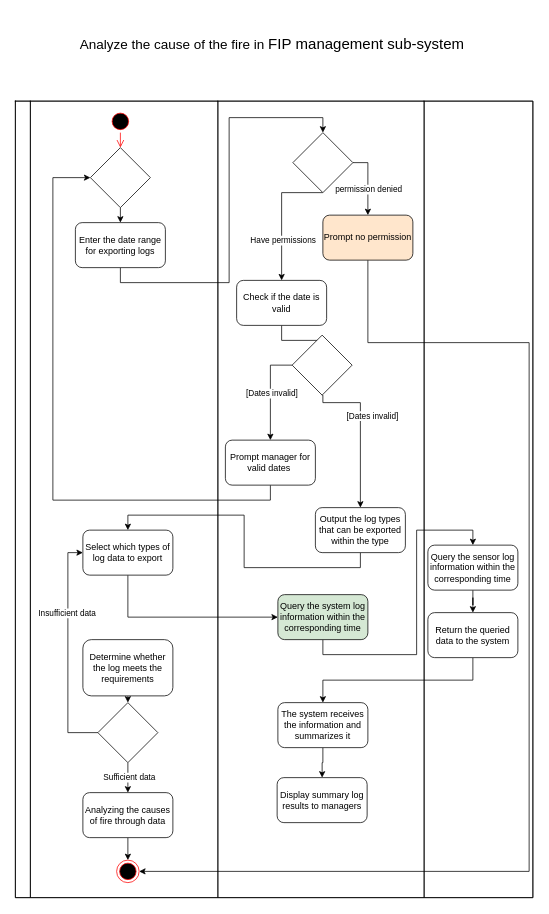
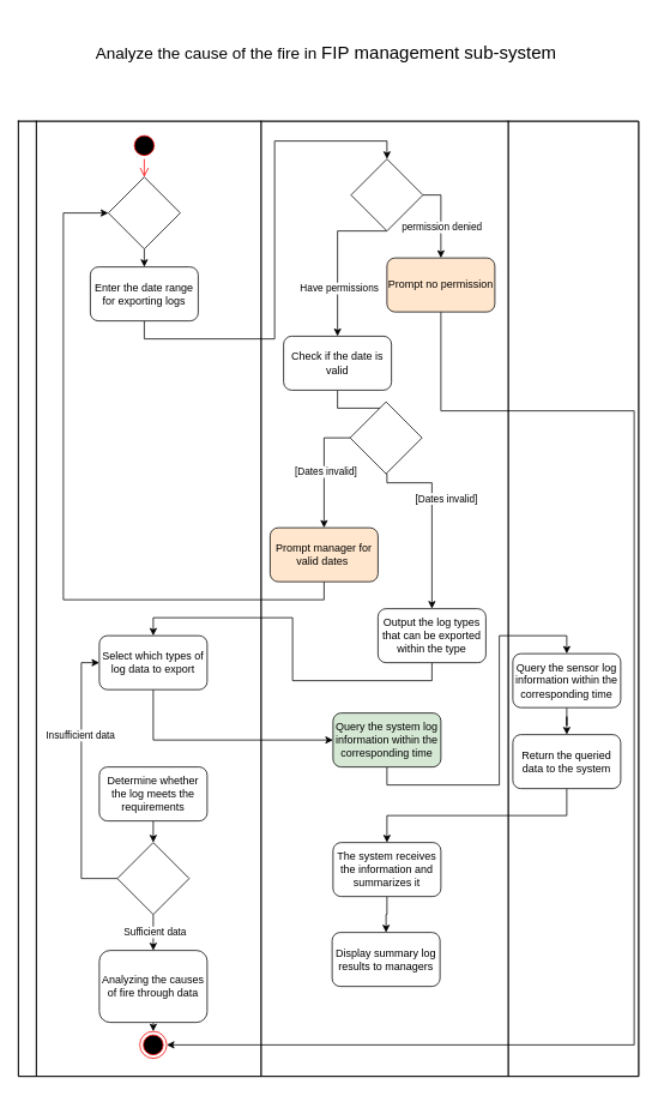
- <mxCell id="22" value="Prompt manager for&lt;br/&gt;valid dates&amp;nbsp;" style="rounded=1;whiteSpace=wrap;html=1;" parent="1" vertex="1"><mxGeometry x="300" y="586" width="120" height="60" as="geometry" /></mxCell>
+ <mxCell id="22" value="Prompt manager for&lt;br/&gt;valid dates&amp;nbsp;" style="rounded=1;whiteSpace=wrap;html=1;fillColor=#ffe6cc;" parent="1" vertex="1"><mxGeometry x="300" y="586" width="120" height="60" as="geometry" /></mxCell>
- <mxCell id="33" value="Determine whether the log meets the requirements" style="rounded=1;whiteSpace=wrap;html=1;" parent="1" vertex="1"><mxGeometry x="110" y="852" width="120" height="75" as="geometry" /></mxCell>
+ <mxCell id="33" value="Determine whether the log meets the requirements" style="rounded=1;whiteSpace=wrap;html=1;" parent="1" vertex="1"><mxGeometry x="110" y="852" width="120" height="60" as="geometry" /></mxCell>
- <mxCell id="35" value="Analyzing the causes of fire through data" style="rounded=1;whiteSpace=wrap;html=1;" parent="1" vertex="1"><mxGeometry x="110" y="1056" width="120" height="60" as="geometry" /></mxCell>
+ <mxCell id="35" value="Analyzing the causes of fire through data" style="rounded=1;whiteSpace=wrap;html=1;" parent="1" vertex="1"><mxGeometry x="110" y="1056" width="120" height="80" as="geometry" /></mxCell>
